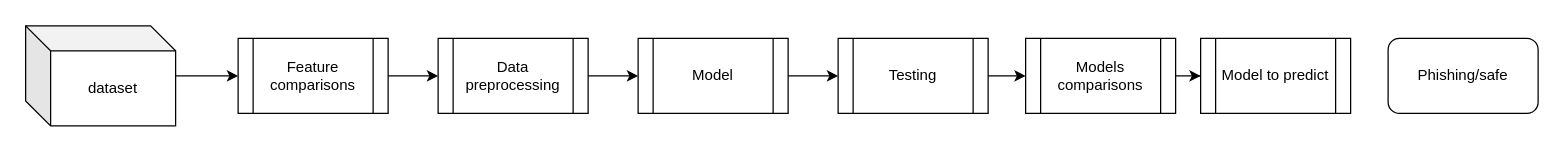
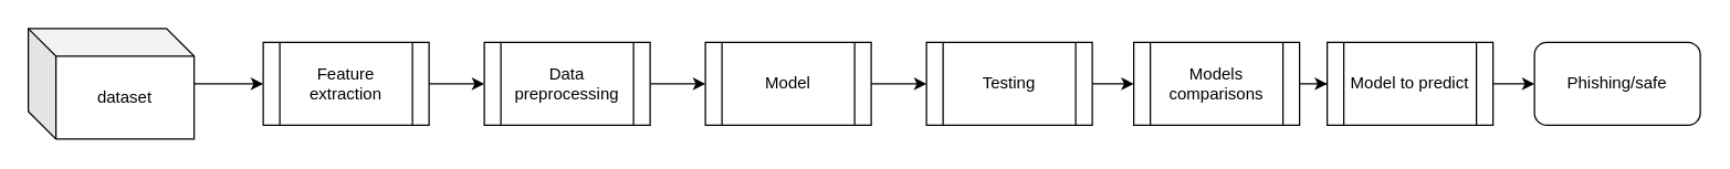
- <mxCell id="5" value="Feature comparisons" style="shape=process;whiteSpace=wrap;html=1;backgroundOutline=1;" vertex="1" parent="1"><mxGeometry x="190" y="30" width="120" height="60" as="geometry" /></mxCell>
+ <mxCell id="5" value="Feature extraction" style="shape=process;whiteSpace=wrap;html=1;backgroundOutline=1;" vertex="1" parent="1"><mxGeometry x="190" y="30" width="120" height="60" as="geometry" /></mxCell>
+ <mxCell id="14" value="" style="edgeStyle=orthogonalEdgeStyle;rounded=0;orthogonalLoop=1;jettySize=auto;html=1;" edge="1" parent="1" source="15" target="16"><mxGeometry relative="1" as="geometry" /></mxCell>
